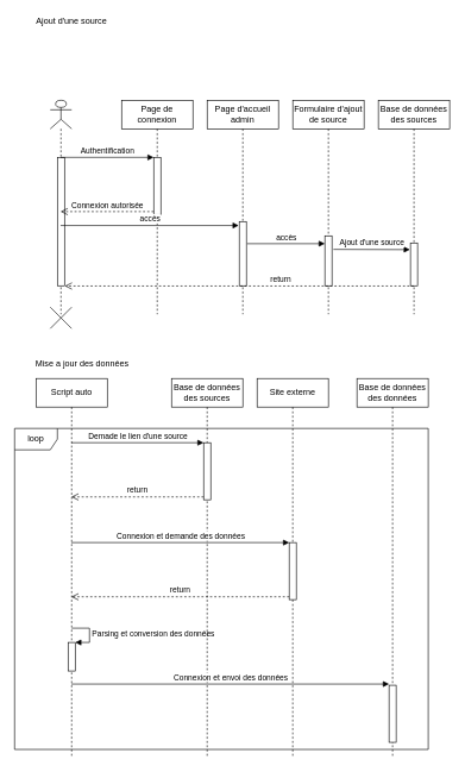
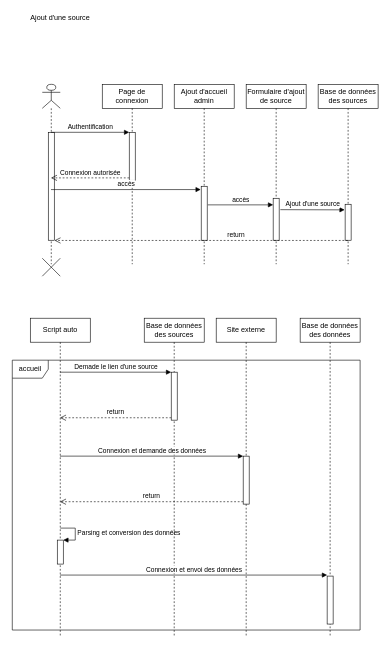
- <mxCell id="11" value="Page d'accueil admin" style="shape=umlLifeline;perimeter=lifelinePerimeter;whiteSpace=wrap;html=1;container=1;collapsible=0;recursiveResize=0;outlineConnect=0;" vertex="1" parent="1"><mxGeometry x="290" y="140" width="100" height="300" as="geometry" /></mxCell>
+ <mxCell id="11" value="Ajout d'accueil admin" style="shape=umlLifeline;perimeter=lifelinePerimeter;whiteSpace=wrap;html=1;container=1;collapsible=0;recursiveResize=0;outlineConnect=0;" vertex="1" parent="1"><mxGeometry x="290" y="140" width="100" height="300" as="geometry" /></mxCell>
- <mxCell id="20" value="Mise a jour des données" style="text;html=1;strokeColor=none;fillColor=none;align=center;verticalAlign=middle;whiteSpace=wrap;rounded=0;" vertex="1" parent="1"><mxGeometry y="500" width="150" height="20" as="geometry" x="40" /></mxCell>
- <mxCell id="35" value="loop" style="shape=umlFrame;whiteSpace=wrap;html=1;" vertex="1" parent="1"><mxGeometry x="20" y="600" width="580" height="450" as="geometry" /></mxCell>
+ <mxCell id="35" value="accueil" style="shape=umlFrame;whiteSpace=wrap;html=1;" vertex="1" parent="1"><mxGeometry x="20" y="600" width="580" height="450" as="geometry" /></mxCell>
